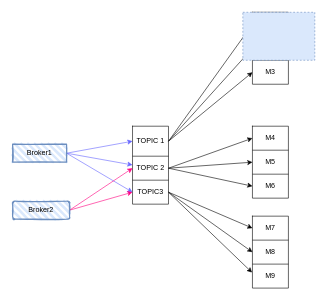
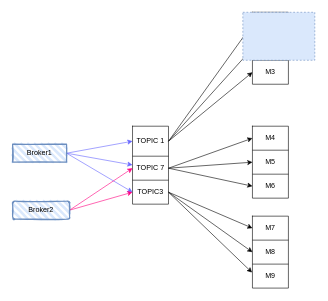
- <mxCell id="6" value="TOPIC 2" style="shape=partialRectangle;html=1;whiteSpace=wrap;connectable=0;fillColor=none;top=0;left=0;bottom=0;right=0;overflow=hidden;" vertex="1" parent="5"><mxGeometry width="60" height="40" as="geometry"><mxRectangle width="60" height="40" as="alternateBounds" /></mxGeometry></mxCell>
+ <mxCell id="6" value="TOPIC 7" style="shape=partialRectangle;html=1;whiteSpace=wrap;connectable=0;fillColor=none;top=0;left=0;bottom=0;right=0;overflow=hidden;" vertex="1" parent="5"><mxGeometry width="60" height="40" as="geometry"><mxRectangle width="60" height="40" as="alternateBounds" /></mxGeometry></mxCell>
